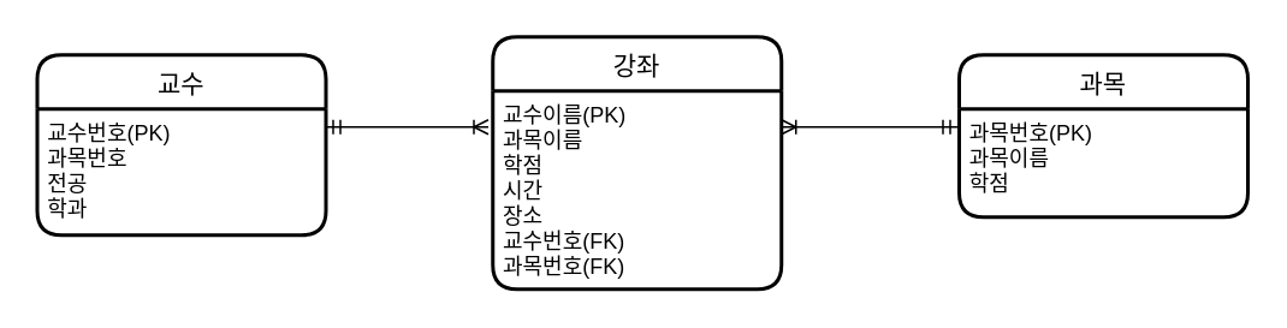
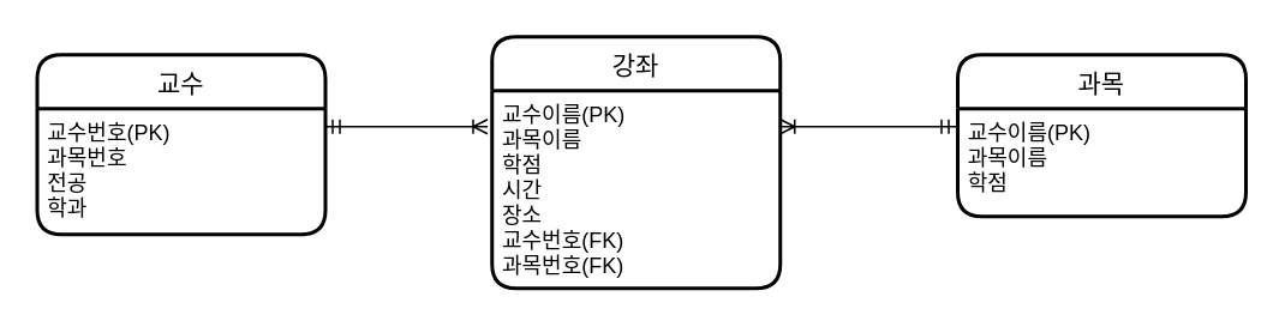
- <mxCell id="5" value="과목번호(PK)&#10;과목이름&#10;학점" style="align=left;strokeColor=none;fillColor=none;spacingLeft=4;fontSize=12;verticalAlign=top;resizable=0;rotatable=0;part=1;" vertex="1" parent="4"><mxGeometry y="30" width="160" height="60" as="geometry" /></mxCell>
+ <mxCell id="5" value="교수이름(PK)&#10;과목이름&#10;학점" style="align=left;strokeColor=none;fillColor=none;spacingLeft=4;fontSize=12;verticalAlign=top;resizable=0;rotatable=0;part=1;" vertex="1" parent="4"><mxGeometry y="30" width="160" height="60" as="geometry" /></mxCell>
